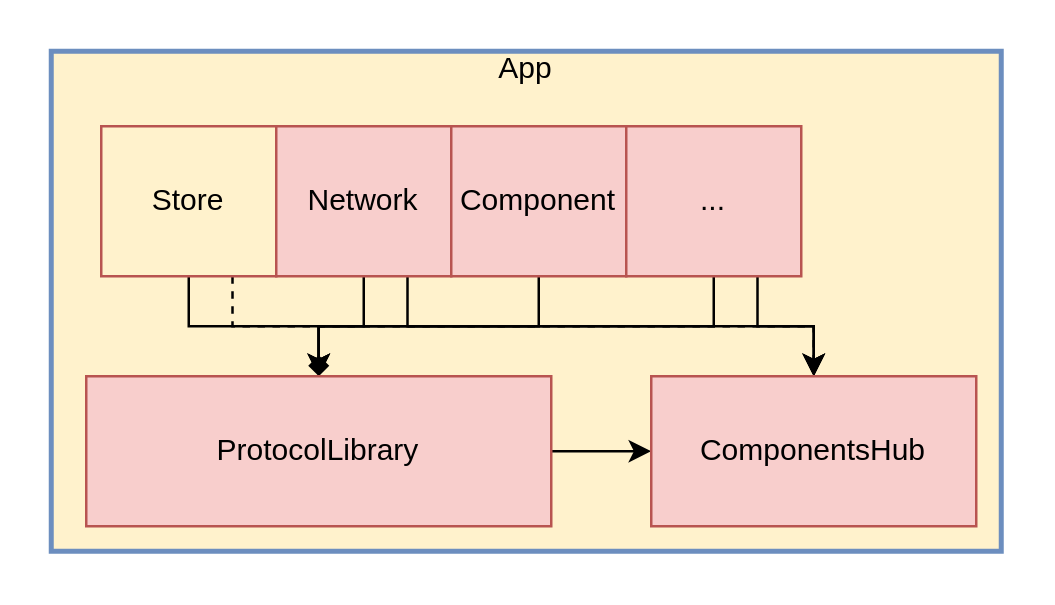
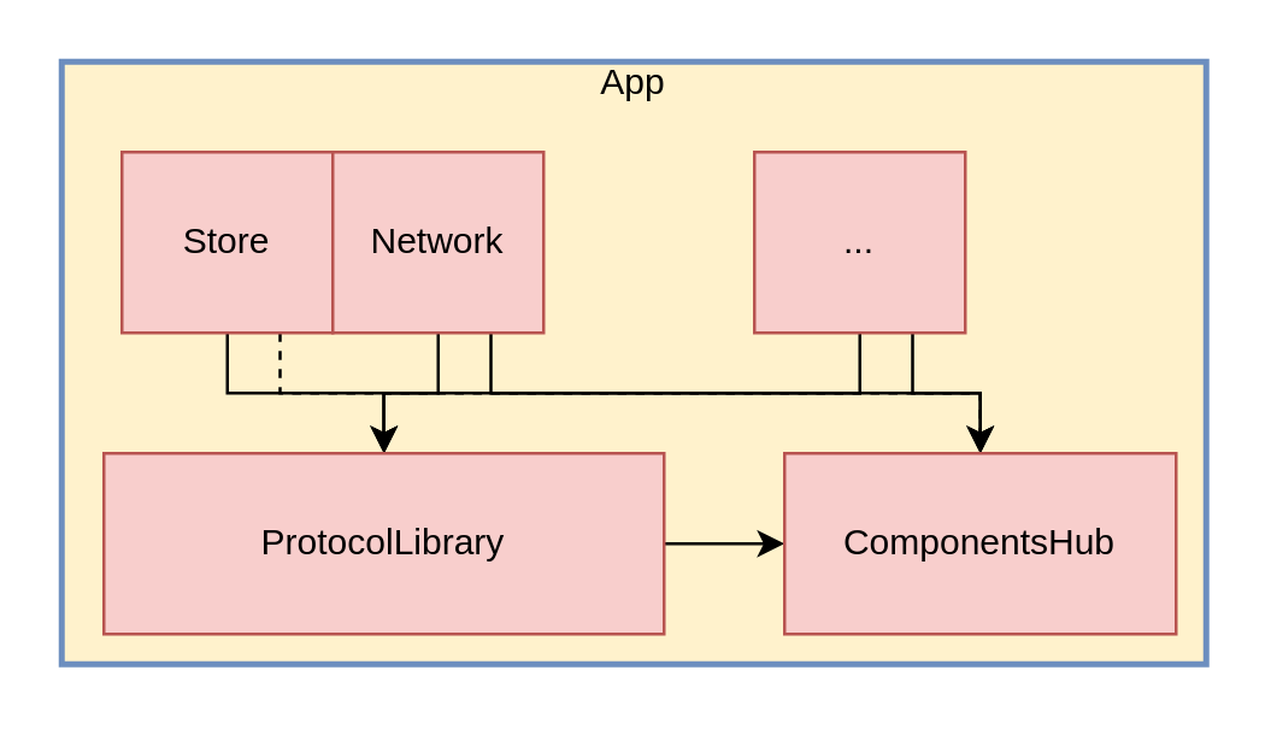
- <mxCell id="6" value="Store" style="rounded=0;whiteSpace=wrap;html=1;fillColor=#fff2cc;strokeColor=#b85450;" vertex="1" parent="3"><mxGeometry x="40" y="50" width="70" height="60" as="geometry" /></mxCell>
+ <mxCell id="6" value="Store" style="rounded=0;whiteSpace=wrap;html=1;fillColor=#f8cecc;strokeColor=#b85450;" vertex="1" parent="3"><mxGeometry x="40" y="50" width="70" height="60" as="geometry" /></mxCell>
- <mxCell id="11" value="Component&lt;br&gt;" style="rounded=0;whiteSpace=wrap;html=1;fillColor=#f8cecc;strokeColor=#b85450;" vertex="1" parent="3"><mxGeometry x="180" y="50" width="70" height="60" as="geometry" /></mxCell>
- <mxCell id="4" value="" style="edgeStyle=orthogonalEdgeStyle;rounded=0;orthogonalLoop=1;jettySize=auto;html=1;endArrow=diamond;" edge="1" parent="3" source="6" target="16"><mxGeometry relative="1" as="geometry" /></mxCell>
+ <mxCell id="4" value="" style="edgeStyle=orthogonalEdgeStyle;rounded=0;orthogonalLoop=1;jettySize=auto;html=1;" edge="1" parent="3" source="6" target="16"><mxGeometry relative="1" as="geometry" /></mxCell>
- <mxCell id="10" value="" style="edgeStyle=orthogonalEdgeStyle;rounded=0;orthogonalLoop=1;jettySize=auto;html=1;" edge="1" parent="3" source="11" target="16"><mxGeometry relative="1" as="geometry" /></mxCell>
